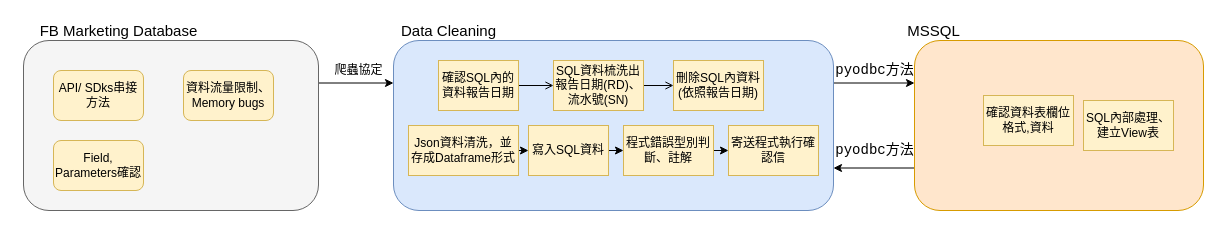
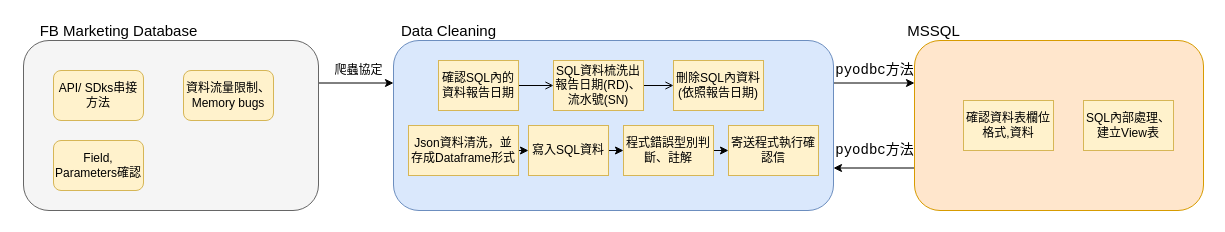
- <mxCell id="27" value="確認資料表欄位格式,資料" style="rounded=0;whiteSpace=wrap;html=1;fillColor=#fff2cc;strokeColor=#d6b656;" vertex="1" parent="1"><mxGeometry x="983" y="95" width="90" height="50" as="geometry" /></mxCell>
+ <mxCell id="27" value="確認資料表欄位格式,資料" style="rounded=0;whiteSpace=wrap;html=1;fillColor=#fff2cc;strokeColor=#d6b656;" vertex="1" parent="1"><mxGeometry x="963" y="100" width="90" height="50" as="geometry" /></mxCell>
